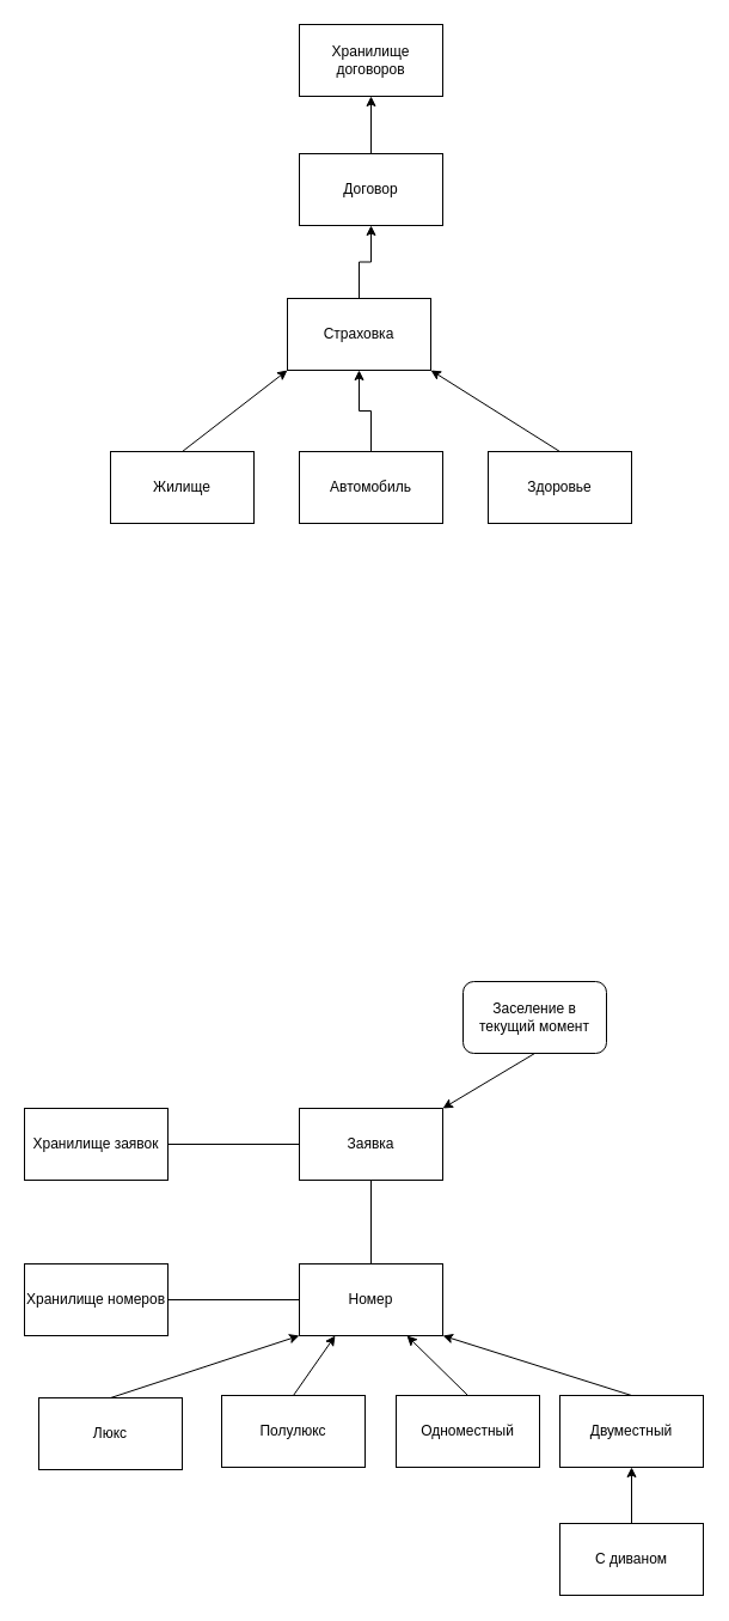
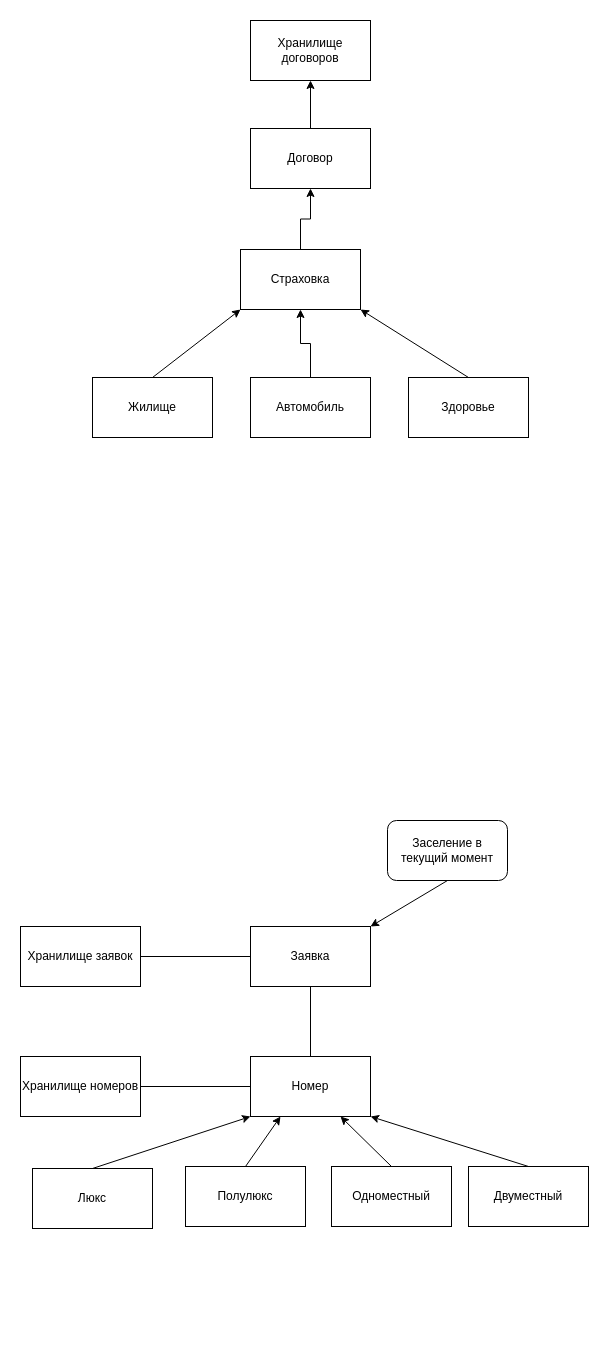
- <mxCell id="12" value="" style="endArrow=classic;html=1;rounded=0;exitX=0.5;exitY=0;exitDx=0;exitDy=0;entryX=0.5;entryY=1;entryDx=0;entryDy=0;" parent="1" source="7" target="6" edge="1"><mxGeometry width="50" height="50" relative="1" as="geometry"><mxPoint x="258" y="1267" as="sourcePoint" /><mxPoint x="308" y="1217" as="targetPoint" /></mxGeometry></mxCell>
- <mxCell id="7" value="С диваном" style="rounded=0;whiteSpace=wrap;html=1;" parent="1" vertex="1"><mxGeometry x="468" y="1273" width="120" height="60" as="geometry" /></mxCell>
